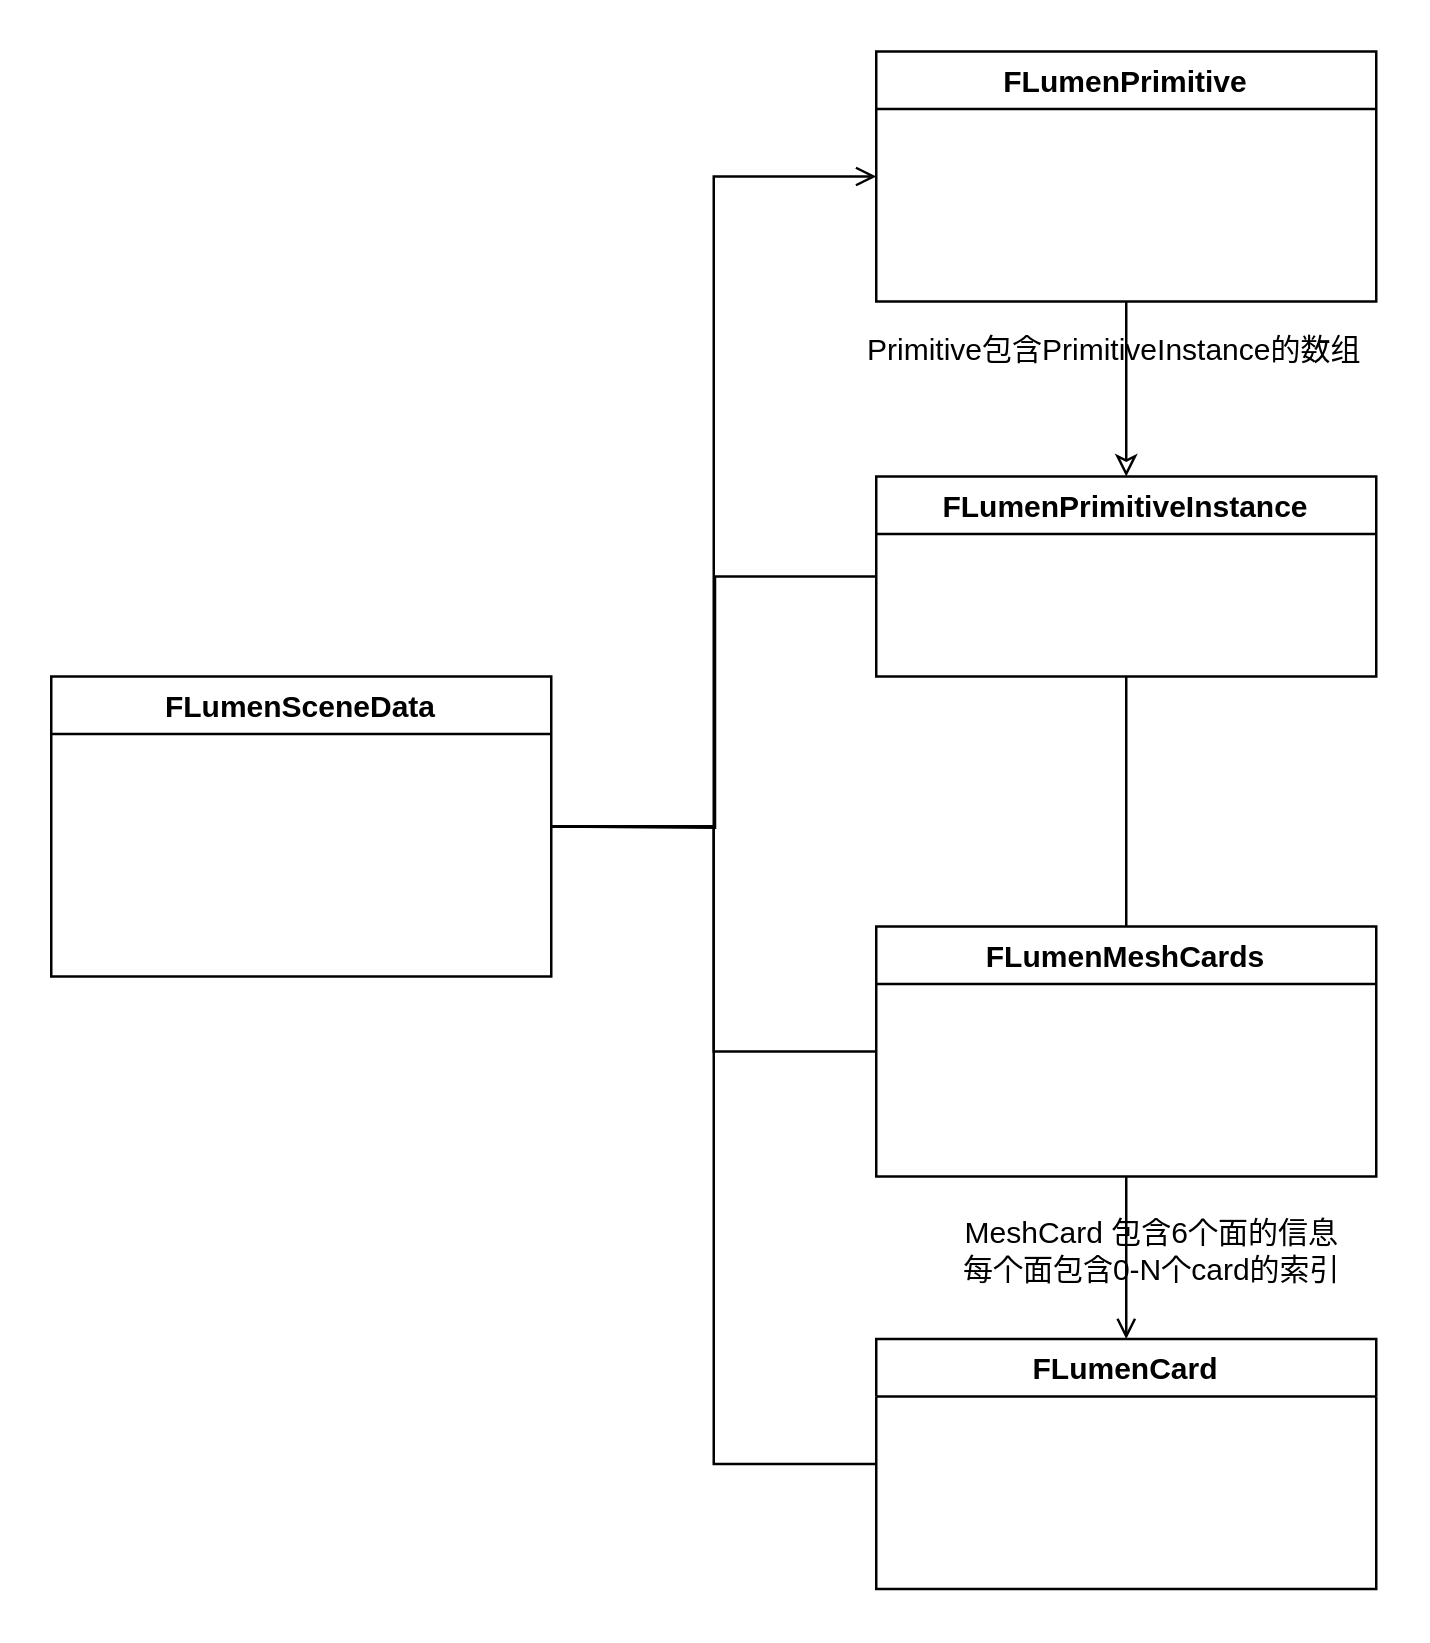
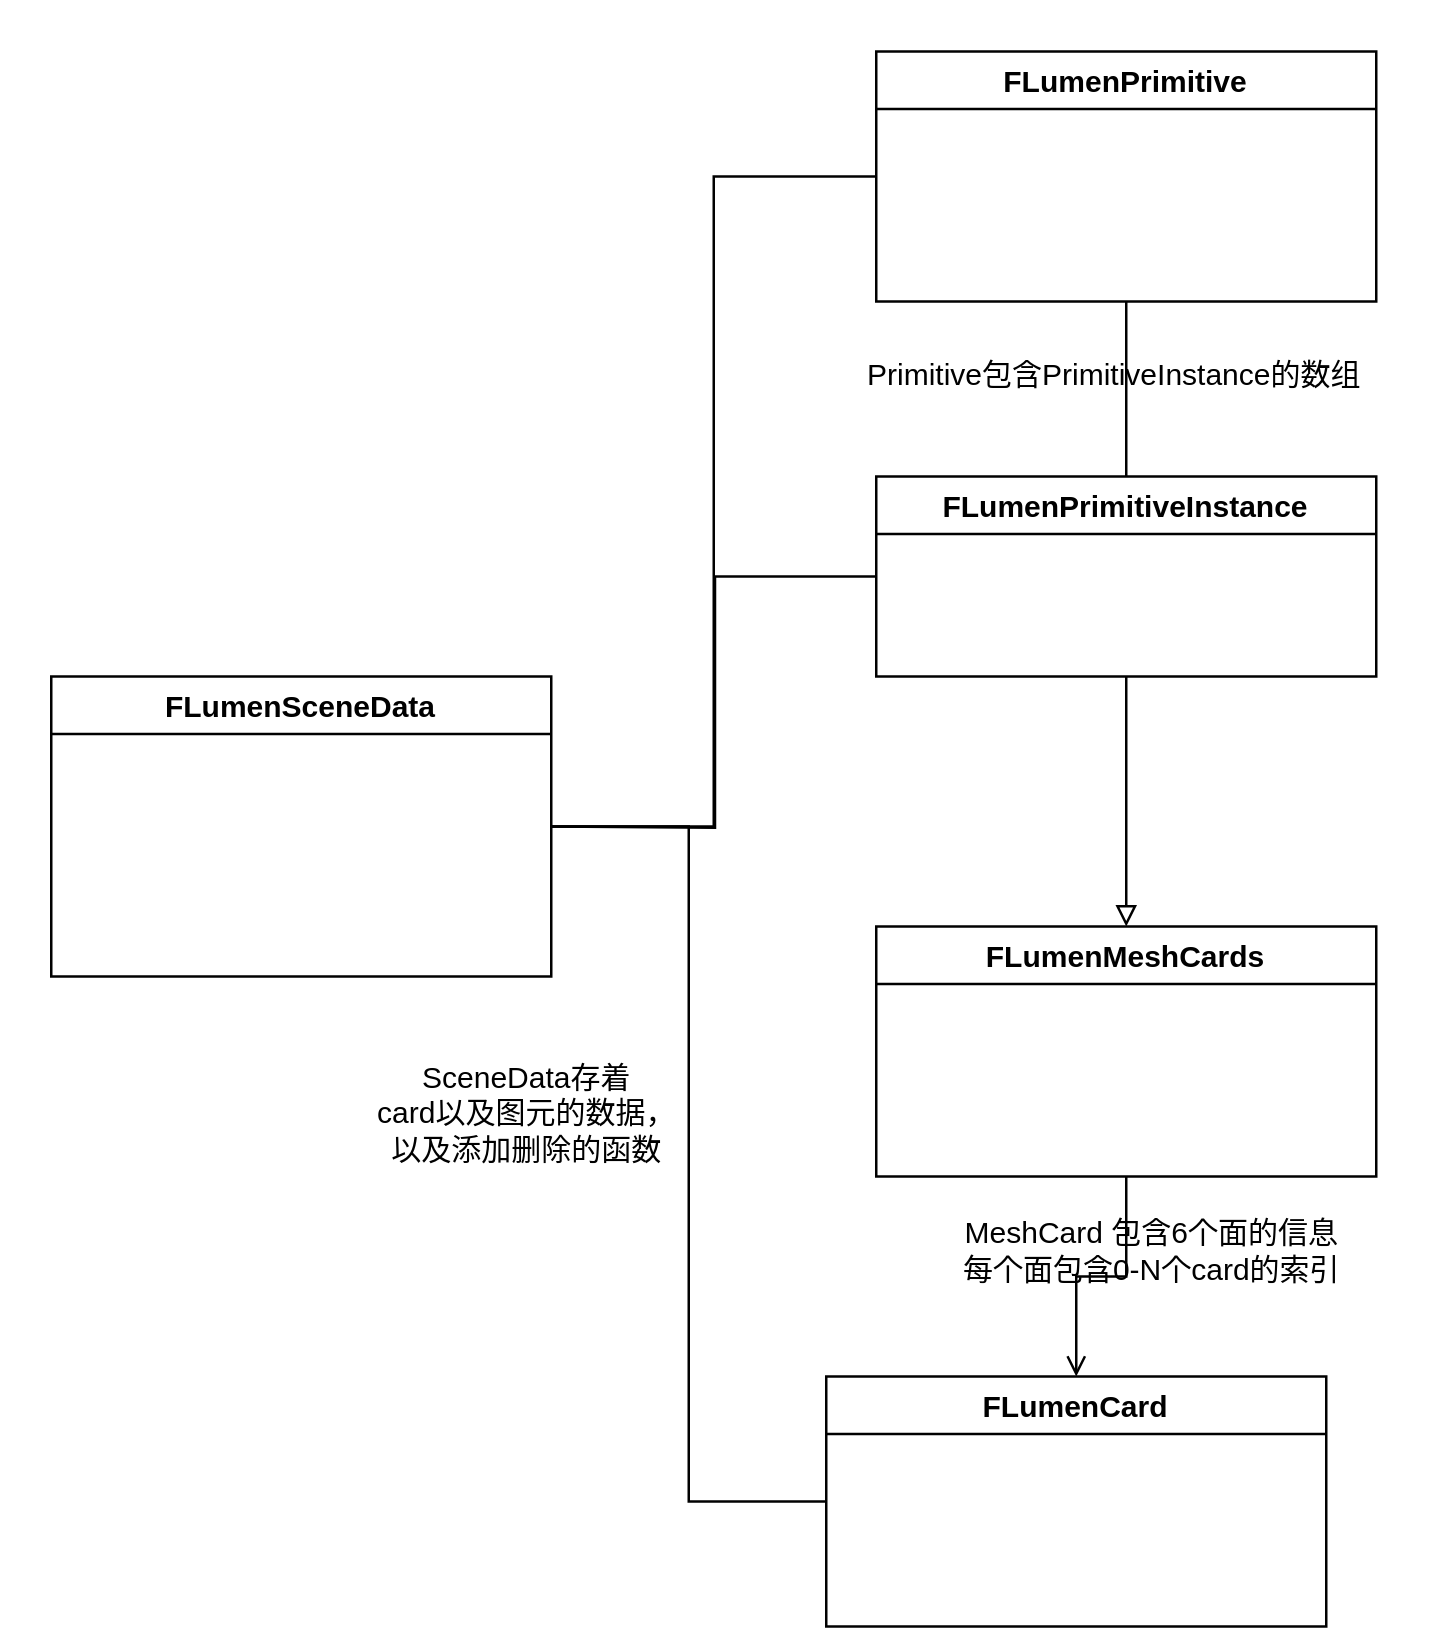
- <mxCell id="2" style="edgeStyle=orthogonalEdgeStyle;rounded=0;orthogonalLoop=1;jettySize=auto;html=1;exitX=1;exitY=0.5;exitDx=0;exitDy=0;entryX=0;entryY=0.5;entryDx=0;entryDy=0;endArrow=open;endFill=0;" edge="1" parent="1" source="6" target="8"><mxGeometry relative="1" as="geometry" /></mxCell>
+ <mxCell id="2" style="edgeStyle=orthogonalEdgeStyle;rounded=0;orthogonalLoop=1;jettySize=auto;html=1;exitX=1;exitY=0.5;exitDx=0;exitDy=0;entryX=0;entryY=0.5;entryDx=0;entryDy=0;endArrow=none;endFill=0;" edge="1" parent="1" source="6" target="8"><mxGeometry relative="1" as="geometry" /></mxCell>
- <mxCell id="15" value="Primitive包含PrimitiveInstance的数组" style="text;html=1;align=center;verticalAlign=middle;resizable=0;points=[];autosize=1;strokeColor=none;" vertex="1" parent="1"><mxGeometry x="340" y="130" width="210" height="20" as="geometry" /></mxCell>
+ <mxCell id="15" value="Primitive包含PrimitiveInstance的数组" style="text;html=1;align=center;verticalAlign=middle;resizable=0;points=[];autosize=1;strokeColor=none;" vertex="1" parent="1"><mxGeometry x="340" y="140" width="210" height="20" as="geometry" /></mxCell>
- <mxCell id="7" style="edgeStyle=orthogonalEdgeStyle;rounded=0;orthogonalLoop=1;jettySize=auto;html=1;exitX=0.5;exitY=1;exitDx=0;exitDy=0;endArrow=classic;endFill=0;" edge="1" parent="1" source="8" target="10"><mxGeometry relative="1" as="geometry" /></mxCell>
+ <mxCell id="7" style="edgeStyle=orthogonalEdgeStyle;rounded=0;orthogonalLoop=1;jettySize=auto;html=1;exitX=0.5;exitY=1;exitDx=0;exitDy=0;endArrow=none;endFill=0;" edge="1" parent="1" source="8" target="10"><mxGeometry relative="1" as="geometry" /></mxCell>
- <mxCell id="9" style="edgeStyle=orthogonalEdgeStyle;rounded=0;orthogonalLoop=1;jettySize=auto;html=1;entryX=0.5;entryY=0;entryDx=0;entryDy=0;endArrow=none;endFill=0;" edge="1" parent="1" source="10" target="12"><mxGeometry relative="1" as="geometry" /></mxCell>
+ <mxCell id="9" style="edgeStyle=orthogonalEdgeStyle;rounded=0;orthogonalLoop=1;jettySize=auto;html=1;entryX=0.5;entryY=0;entryDx=0;entryDy=0;endArrow=block;endFill=0;" edge="1" parent="1" source="10" target="12"><mxGeometry relative="1" as="geometry" /></mxCell>
- <mxCell id="4" style="edgeStyle=orthogonalEdgeStyle;rounded=0;orthogonalLoop=1;jettySize=auto;html=1;exitX=1;exitY=0.5;exitDx=0;exitDy=0;entryX=0;entryY=0.5;entryDx=0;entryDy=0;endArrow=none;endFill=0;" edge="1" parent="1" source="6" target="12"><mxGeometry relative="1" as="geometry" /></mxCell>
+ <mxCell id="16" value="SceneData存着&lt;br&gt;card以及图元的数据，&lt;br&gt;以及添加删除的函数" style="text;html=1;align=center;verticalAlign=middle;resizable=0;points=[];autosize=1;strokeColor=none;" vertex="1" parent="1"><mxGeometry x="145" y="420" width="130" height="50" as="geometry" /></mxCell>
- <mxCell id="13" value="FLumenCard" style="swimlane;" vertex="1" parent="1"><mxGeometry x="350" y="535" width="200" height="100" as="geometry" /></mxCell>
+ <mxCell id="13" value="FLumenCard" style="swimlane;" vertex="1" parent="1"><mxGeometry x="330" y="550" width="200" height="100" as="geometry" /></mxCell>
